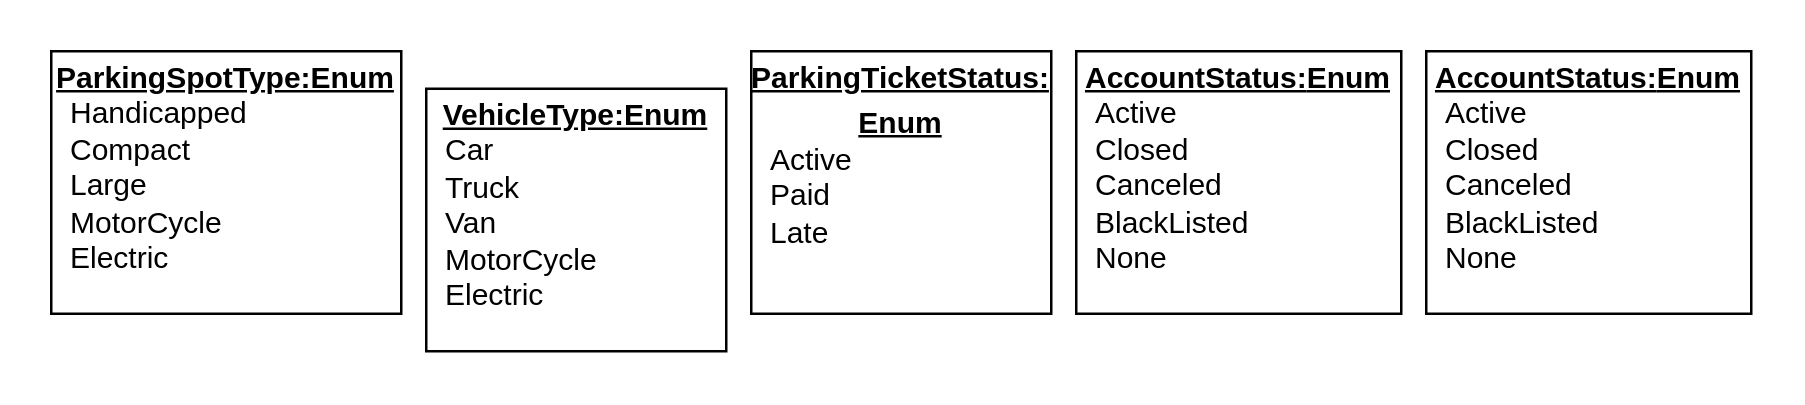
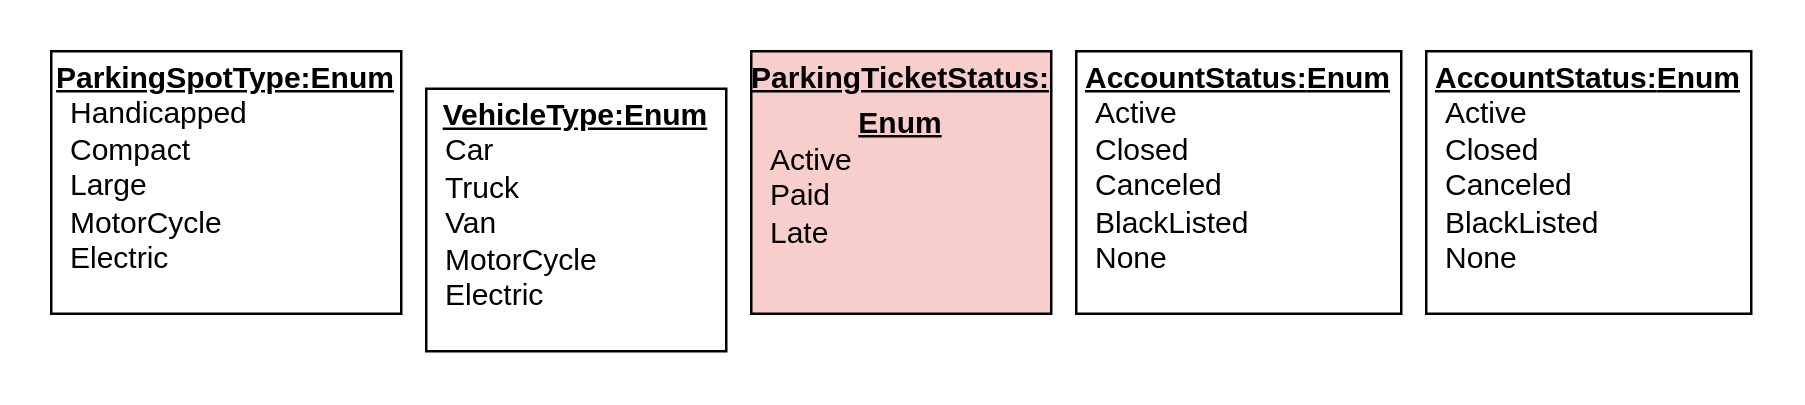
- <mxCell id="4" value="&lt;p style=&quot;margin: 0px ; margin-top: 4px ; text-align: center ; text-decoration: underline&quot;&gt;&lt;b&gt;ParkingTicketStatus&lt;/b&gt;&lt;b&gt;:&lt;/b&gt;&lt;/p&gt;&lt;p style=&quot;margin: 0px ; margin-top: 4px ; text-align: center ; text-decoration: underline&quot;&gt;&lt;b&gt;Enum&lt;/b&gt;&lt;/p&gt;&lt;p style=&quot;margin: 0px ; margin-left: 8px&quot;&gt;Active&lt;/p&gt;&lt;p style=&quot;margin: 0px ; margin-left: 8px&quot;&gt;Paid&lt;/p&gt;&lt;p style=&quot;margin: 0px ; margin-left: 8px&quot;&gt;Late&lt;/p&gt;" style="verticalAlign=top;align=left;overflow=fill;fontSize=12;fontFamily=Helvetica;html=1;rounded=0;shadow=0;comic=0;labelBackgroundColor=none;strokeWidth=1" vertex="1" parent="1"><mxGeometry x="300" y="20" width="120" height="105" as="geometry" /></mxCell>
+ <mxCell id="4" value="&lt;p style=&quot;margin: 0px ; margin-top: 4px ; text-align: center ; text-decoration: underline&quot;&gt;&lt;b&gt;ParkingTicketStatus&lt;/b&gt;&lt;b&gt;:&lt;/b&gt;&lt;/p&gt;&lt;p style=&quot;margin: 0px ; margin-top: 4px ; text-align: center ; text-decoration: underline&quot;&gt;&lt;b&gt;Enum&lt;/b&gt;&lt;/p&gt;&lt;p style=&quot;margin: 0px ; margin-left: 8px&quot;&gt;Active&lt;/p&gt;&lt;p style=&quot;margin: 0px ; margin-left: 8px&quot;&gt;Paid&lt;/p&gt;&lt;p style=&quot;margin: 0px ; margin-left: 8px&quot;&gt;Late&lt;/p&gt;" style="verticalAlign=top;align=left;overflow=fill;fontSize=12;fontFamily=Helvetica;html=1;rounded=0;shadow=0;comic=0;labelBackgroundColor=none;strokeWidth=1;fillColor=#f8cecc;" vertex="1" parent="1"><mxGeometry x="300" y="20" width="120" height="105" as="geometry" /></mxCell>
